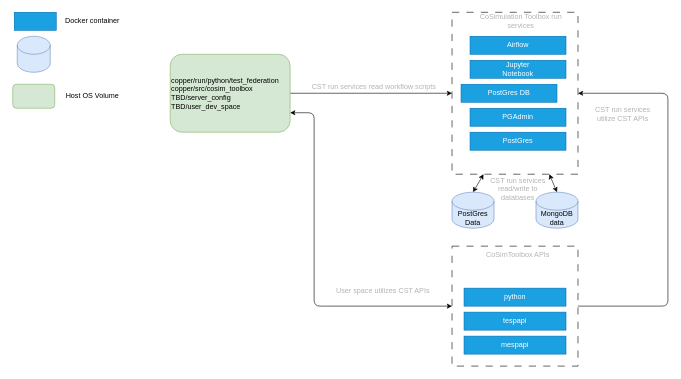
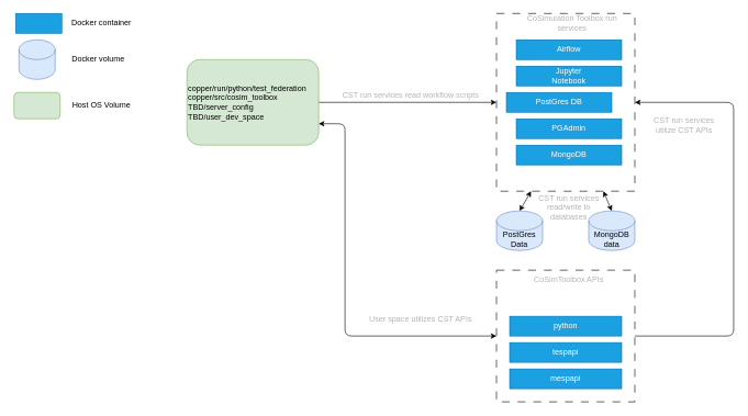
+ <mxCell id="8" value="Docker volume" style="text;html=1;align=center;verticalAlign=middle;resizable=0;points=[];autosize=1;strokeColor=none;fillColor=none;" vertex="1" parent="1"><mxGeometry x="98" y="75" width="100" height="30" as="geometry" /></mxCell>
- <mxCell id="31" value="PostGres" style="rounded=0;whiteSpace=wrap;html=1;fillColor=#1ba1e2;fontColor=#ffffff;strokeColor=#006EAF;" vertex="1" parent="1"><mxGeometry x="783" y="220" width="160" height="30" as="geometry" /></mxCell>
+ <mxCell id="31" value="MongoDB" style="rounded=0;whiteSpace=wrap;html=1;fillColor=#1ba1e2;fontColor=#ffffff;strokeColor=#006EAF;" vertex="1" parent="1"><mxGeometry x="783" y="220" width="160" height="30" as="geometry" /></mxCell>
